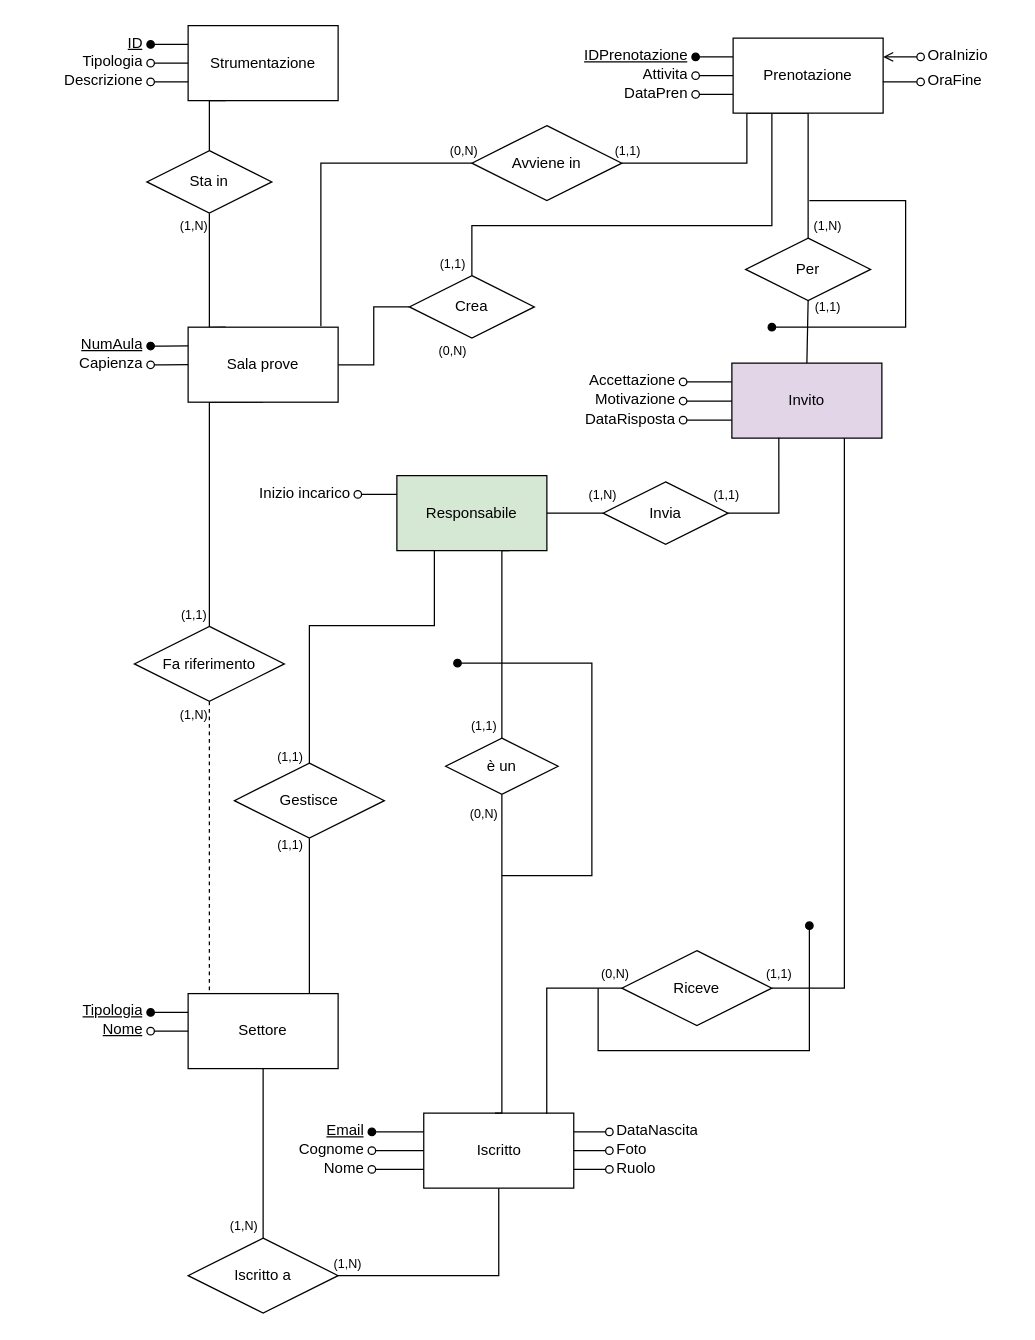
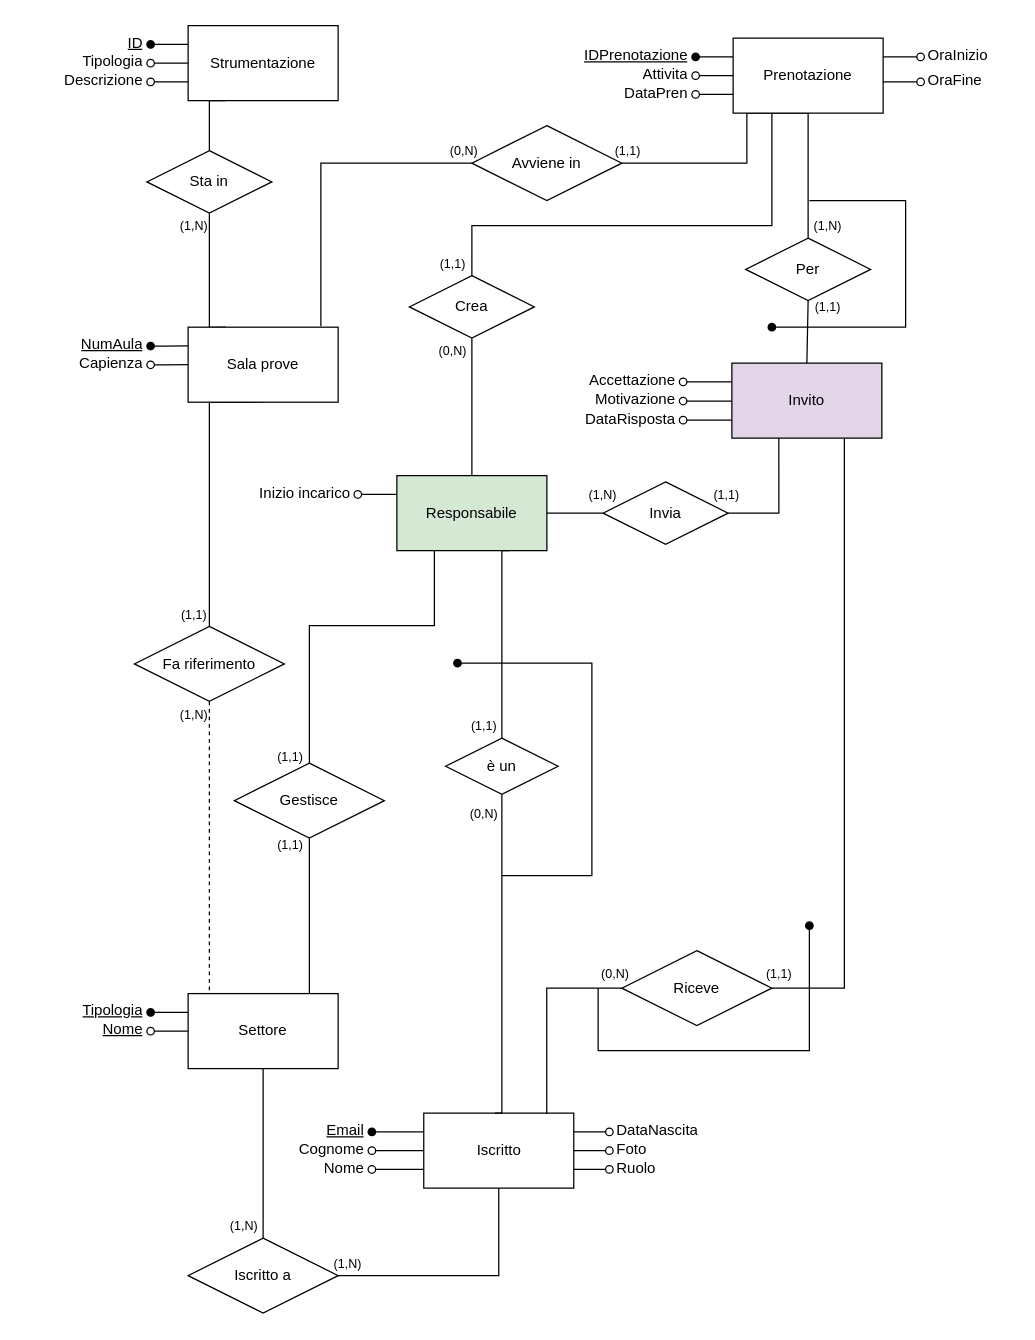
- <mxCell id="35" style="edgeStyle=orthogonalEdgeStyle;rounded=0;orthogonalLoop=1;jettySize=auto;html=1;entryX=1;entryY=0.25;entryDx=0;entryDy=0;endArrow=open;startFill=0;startArrow=oval;" parent="34" source="36" target="44" edge="1"><mxGeometry relative="1" as="geometry"><Array as="points"><mxPoint x="281" y="15" /><mxPoint x="281" y="15" /></Array></mxGeometry></mxCell>
+ <mxCell id="35" style="edgeStyle=orthogonalEdgeStyle;rounded=0;orthogonalLoop=1;jettySize=auto;html=1;entryX=1;entryY=0.25;entryDx=0;entryDy=0;endArrow=none;startFill=0;startArrow=oval;" parent="34" source="36" target="44" edge="1"><mxGeometry relative="1" as="geometry"><Array as="points"><mxPoint x="281" y="15" /><mxPoint x="281" y="15" /></Array></mxGeometry></mxCell>
- <mxCell id="16" style="edgeStyle=orthogonalEdgeStyle;rounded=0;orthogonalLoop=1;jettySize=auto;html=1;endArrow=none;startFill=0;" parent="1" source="18" target="21" edge="1"><mxGeometry relative="1" as="geometry" /></mxCell>
+ <mxCell id="16" style="edgeStyle=orthogonalEdgeStyle;rounded=0;orthogonalLoop=1;jettySize=auto;html=1;endArrow=none;startFill=0;" parent="1" source="18" target="68" edge="1"><mxGeometry relative="1" as="geometry" /></mxCell>
